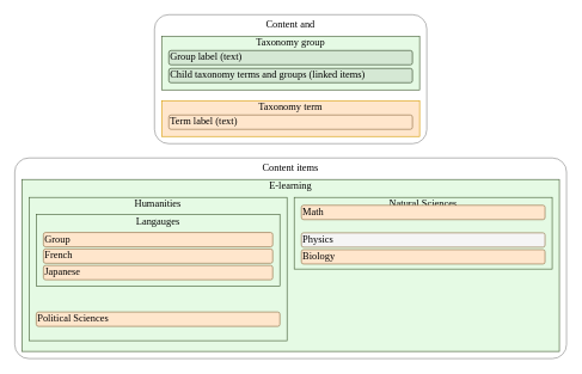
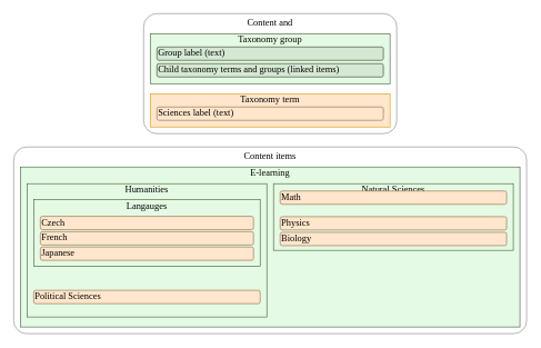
- <mxCell id="9" value="Term label (text)" style="rounded=1;whiteSpace=wrap;html=1;fontSize=14;align=left;fontFamily=Work Sans;fillColor=#ffe6cc;strokeColor=#8F6D46;" parent="1" vertex="1"><mxGeometry x="235" y="160" width="340" height="20" as="geometry" /></mxCell>
+ <mxCell id="9" value="Sciences label (text)" style="rounded=1;whiteSpace=wrap;html=1;fontSize=14;align=left;fontFamily=Work Sans;fillColor=#ffe6cc;strokeColor=#8F6D46;" parent="1" vertex="1"><mxGeometry x="235" y="160" width="340" height="20" as="geometry" /></mxCell>
- <mxCell id="14" value="Group" style="rounded=1;whiteSpace=wrap;html=1;fontSize=14;align=left;fontFamily=Work Sans;fillColor=#ffe6cc;strokeColor=#8F6D46;" parent="1" vertex="1"><mxGeometry x="60" y="324" width="320" height="20" as="geometry" /></mxCell>
+ <mxCell id="14" value="Czech" style="rounded=1;whiteSpace=wrap;html=1;fontSize=14;align=left;fontFamily=Work Sans;fillColor=#ffe6cc;strokeColor=#8F6D46;" parent="1" vertex="1"><mxGeometry x="60" y="324" width="320" height="20" as="geometry" /></mxCell>
- <mxCell id="18" value="Physics" style="rounded=1;whiteSpace=wrap;html=1;fontSize=14;align=left;fontFamily=Work Sans;fillColor=#f5f5f5;strokeColor=#8F6D46;" parent="1" vertex="1"><mxGeometry x="420" y="324.5" width="340" height="20" as="geometry" /></mxCell>
+ <mxCell id="18" value="Physics" style="rounded=1;whiteSpace=wrap;html=1;fontSize=14;align=left;fontFamily=Work Sans;fillColor=#ffe6cc;strokeColor=#8F6D46;" parent="1" vertex="1"><mxGeometry x="420" y="324.5" width="340" height="20" as="geometry" /></mxCell>
